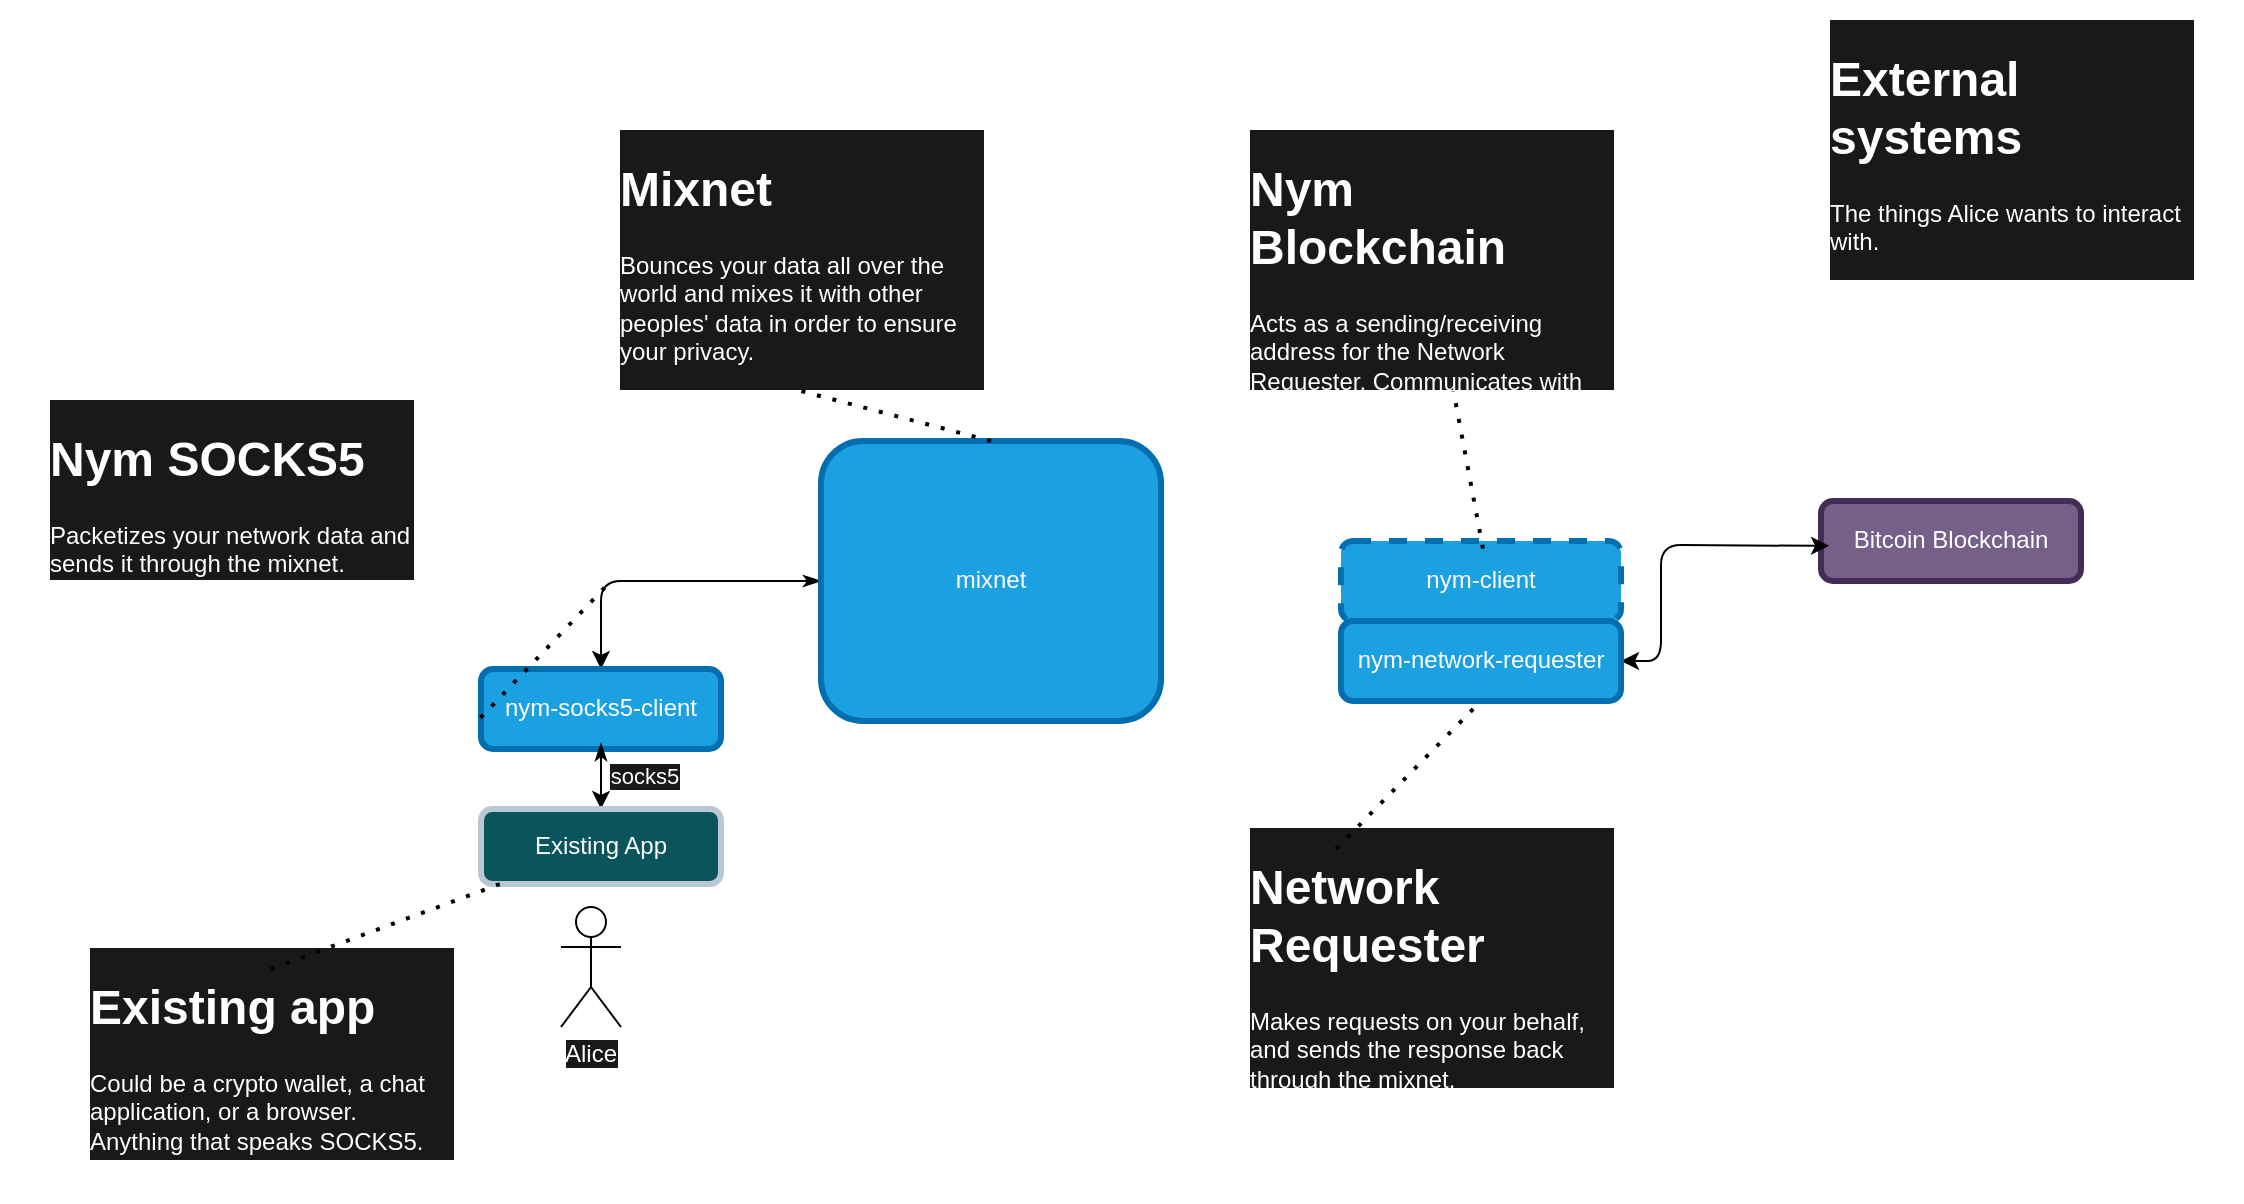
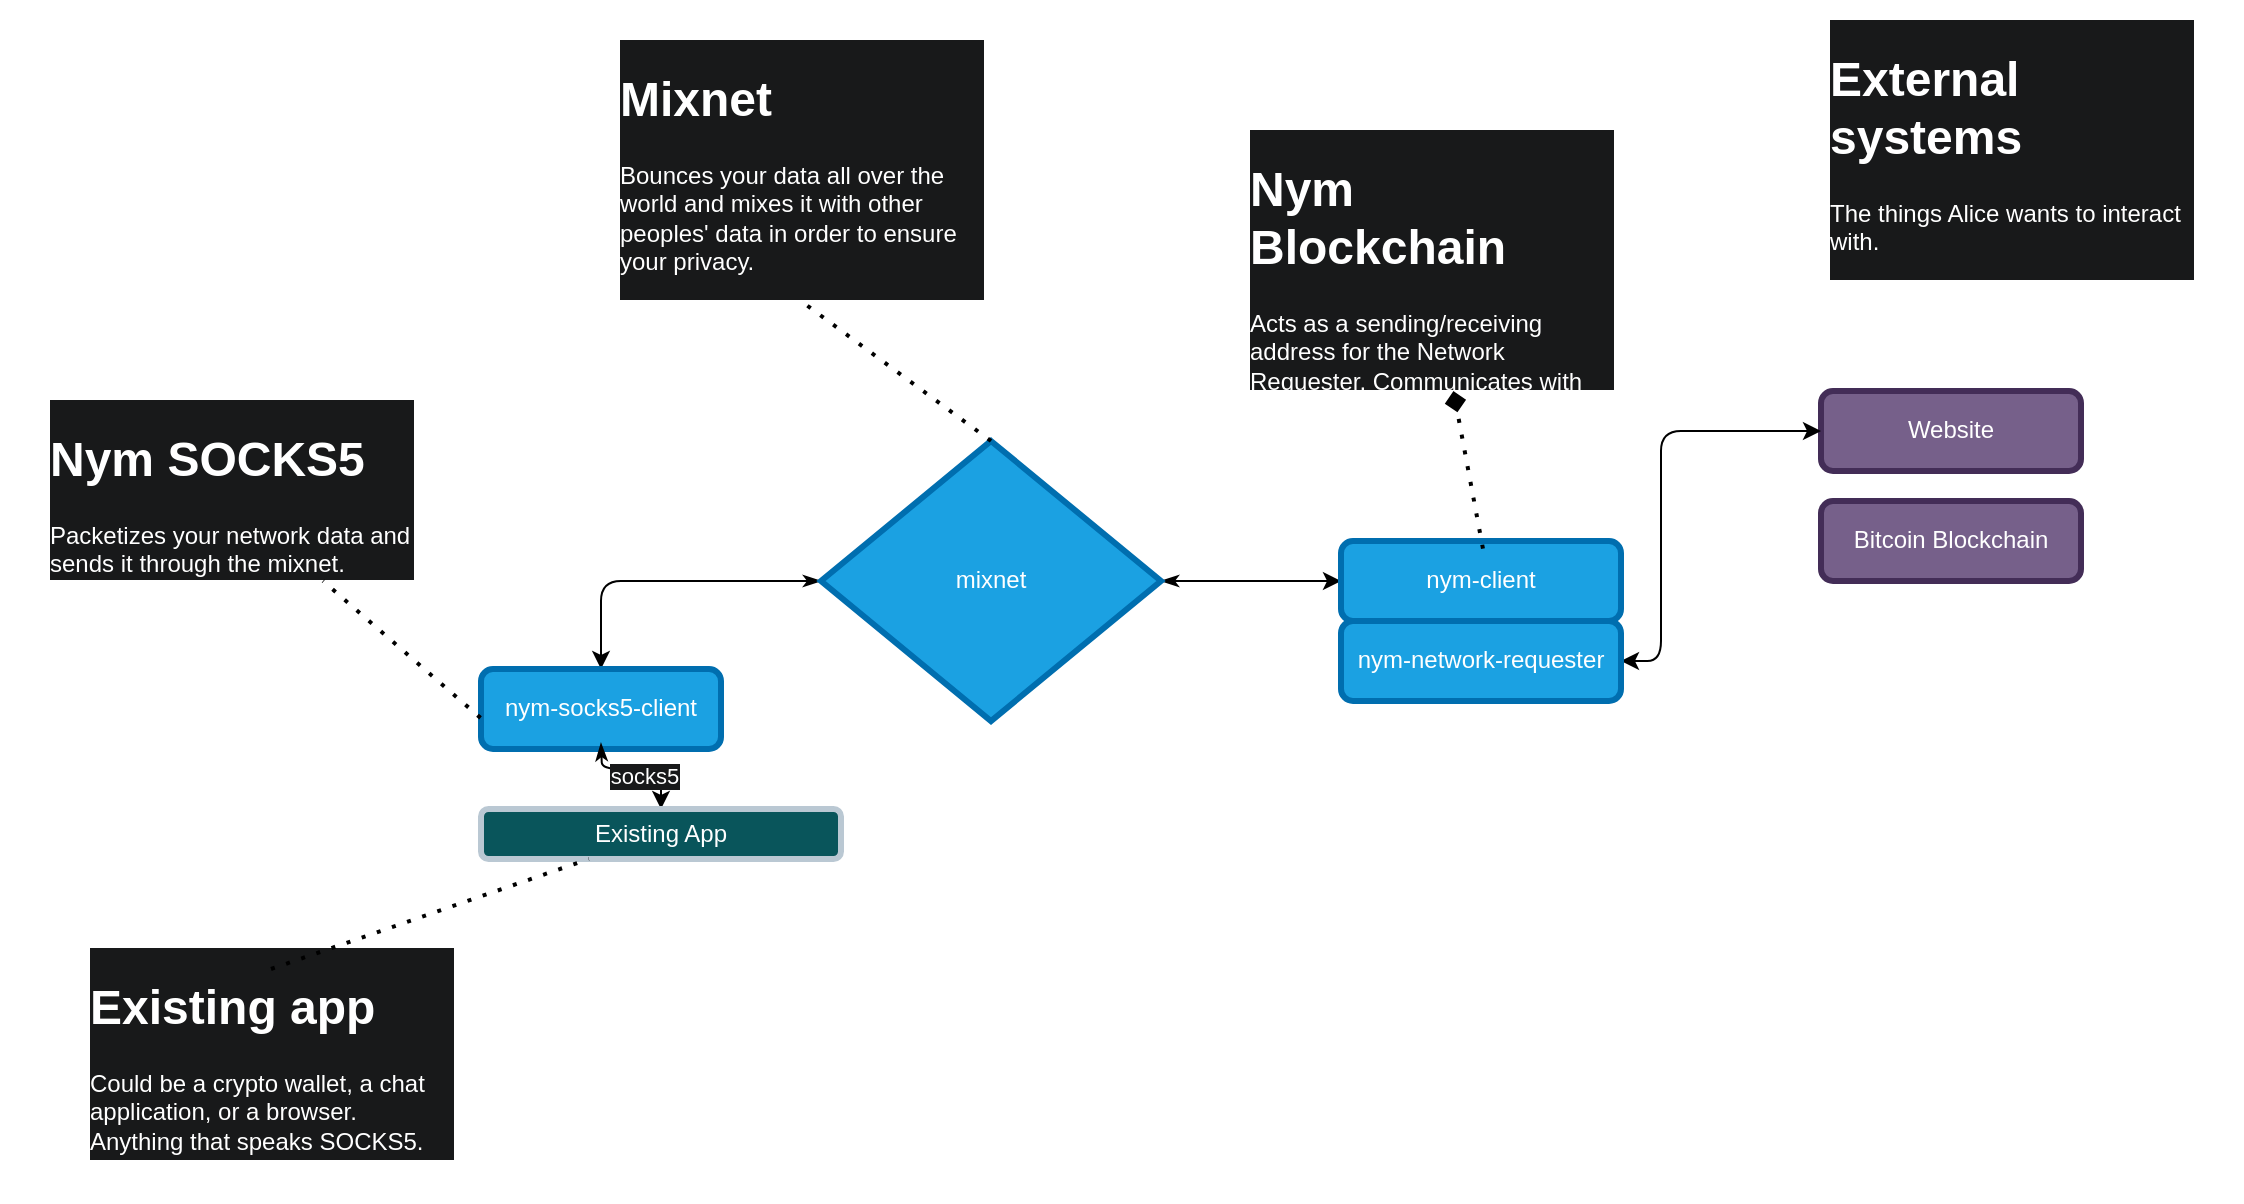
- <mxCell id="18" value="&lt;h1&gt;Mixnet&lt;/h1&gt;&lt;p&gt;Bounces your data all over the world and mixes it with other peoples' data in order to ensure your privacy.&lt;/p&gt;" style="text;html=1;strokeColor=none;fillColor=none;spacing=5;spacingTop=-20;whiteSpace=wrap;overflow=hidden;rounded=0;labelBackgroundColor=#18191A;fontColor=#FFFFFF;" parent="1" vertex="1"><mxGeometry x="305" y="75" width="190" height="120" as="geometry" /></mxCell>
+ <mxCell id="18" value="&lt;h1&gt;Mixnet&lt;/h1&gt;&lt;p&gt;Bounces your data all over the world and mixes it with other peoples' data in order to ensure your privacy.&lt;/p&gt;" style="text;html=1;strokeColor=none;fillColor=none;spacing=5;spacingTop=-20;whiteSpace=wrap;overflow=hidden;rounded=0;labelBackgroundColor=#18191A;fontColor=#FFFFFF;" parent="1" vertex="1"><mxGeometry x="305" y="30" width="190" height="120" as="geometry" /></mxCell>
- <mxCell id="27" value="" style="endArrow=none;dashed=1;html=1;dashPattern=1 3;strokeWidth=2;exitX=0.507;exitY=0.096;exitDx=0;exitDy=0;exitPerimeter=0;" parent="1" source="15" target="21" edge="1"><mxGeometry width="50" height="50" relative="1" as="geometry"><mxPoint x="360" y="560" as="sourcePoint" /><mxPoint x="410" y="510" as="targetPoint" /></mxGeometry></mxCell>
+ <mxCell id="27" value="" style="endArrow=diamond;dashed=1;html=1;dashPattern=1 3;strokeWidth=2;exitX=0.507;exitY=0.096;exitDx=0;exitDy=0;exitPerimeter=0;" parent="1" source="15" target="21" edge="1"><mxGeometry width="50" height="50" relative="1" as="geometry"><mxPoint x="360" y="560" as="sourcePoint" /><mxPoint x="410" y="510" as="targetPoint" /></mxGeometry></mxCell>
+ <mxCell id="11" value="" style="endArrow=classic;startArrow=classic;html=1;entryX=0;entryY=0.5;entryDx=0;entryDy=0;exitX=1;exitY=0.5;exitDx=0;exitDy=0;" parent="1" source="16" target="4" edge="1"><mxGeometry width="50" height="50" relative="1" as="geometry"><mxPoint x="690" y="290" as="sourcePoint" /><mxPoint x="740" y="240" as="targetPoint" /><Array as="points"><mxPoint x="830" y="330" /><mxPoint x="830" y="215" /></Array></mxGeometry></mxCell>
+ <mxCell id="4" value="Website" style="rounded=1;strokeWidth=3;shadow=0;html=1;fillColor=#76608A;fontColor=#FFFFFF;labelBorderColor=none;strokeColor=#432D57;" parent="1" vertex="1"><mxGeometry x="910" y="195" width="130" height="40" as="geometry" /></mxCell>
- <mxCell id="12" value="" style="endArrow=classic;startArrow=classic;html=1;entryX=0.031;entryY=0.561;entryDx=0;entryDy=0;entryPerimeter=0;exitX=1;exitY=0.5;exitDx=0;exitDy=0;" parent="1" source="16" target="3" edge="1"><mxGeometry width="50" height="50" relative="1" as="geometry"><mxPoint x="690" y="290" as="sourcePoint" /><mxPoint x="740" y="240" as="targetPoint" /><Array as="points"><mxPoint x="830" y="330" /><mxPoint x="830" y="272" /></Array></mxGeometry></mxCell>
- <mxCell id="13" value="mixnet" style="rounded=1;strokeWidth=3;shadow=0;html=1;fontColor=#FFFFFF;fillColor=#1BA1E2;strokeColor=#006EAF;" parent="1" vertex="1"><mxGeometry x="410" y="220" width="170" height="140" as="geometry" /></mxCell>
+ <mxCell id="13" value="mixnet" style="rhombus;strokeWidth=3;shadow=0;html=1;fontColor=#FFFFFF;fillColor=#1BA1E2;strokeColor=#006EAF;" parent="1" vertex="1"><mxGeometry x="410" y="220" width="170" height="140" as="geometry" /></mxCell>
+ <mxCell id="2" value="" style="edgeStyle=orthogonalEdgeStyle;rounded=1;orthogonalLoop=1;jettySize=auto;html=1;exitX=0;exitY=0.5;exitDx=0;exitDy=0;startArrow=classic;startFill=1;fontColor=#FFFFFF;endArrow=classicThin;endFill=1;entryX=1;entryY=0.5;entryDx=0;entryDy=0;" parent="1" source="15" target="13" edge="1"><mxGeometry relative="1" as="geometry"><mxPoint x="445" y="160" as="targetPoint" /><Array as="points"><mxPoint x="660" y="290" /><mxPoint x="660" y="290" /></Array></mxGeometry></mxCell>
- <mxCell id="15" value="nym-client" style="rounded=1;strokeWidth=3;shadow=0;html=1;fontColor=#FFFFFF;fillColor=#1BA1E2;strokeColor=#006EAF;dashed=1;" parent="14" vertex="1"><mxGeometry width="140" height="40" as="geometry" /></mxCell>
+ <mxCell id="15" value="nym-client" style="rounded=1;strokeWidth=3;shadow=0;html=1;fontColor=#FFFFFF;fillColor=#1BA1E2;strokeColor=#006EAF;" parent="14" vertex="1"><mxGeometry width="140" height="40" as="geometry" /></mxCell>
- <mxCell id="23" value="" style="endArrow=none;dashed=1;html=1;dashPattern=1 3;strokeWidth=2;exitX=-0.002;exitY=0.611;exitDx=0;exitDy=0;exitPerimeter=0;" parent="1" source="6" target="9" edge="1"><mxGeometry width="50" height="50" relative="1" as="geometry"><mxPoint x="90" y="335" as="sourcePoint" /><mxPoint x="130" y="380" as="targetPoint" /></mxGeometry></mxCell>
+ <mxCell id="23" value="" style="endArrow=none;dashed=1;html=1;dashPattern=1 3;strokeWidth=2;exitX=-0.002;exitY=0.611;exitDx=0;exitDy=0;exitPerimeter=0;" parent="1" source="6" target="19" edge="1"><mxGeometry width="50" height="50" relative="1" as="geometry"><mxPoint x="90" y="335" as="sourcePoint" /><mxPoint x="130" y="380" as="targetPoint" /></mxGeometry></mxCell>
- <mxCell id="25" value="" style="endArrow=none;dashed=1;html=1;dashPattern=1 3;strokeWidth=2;entryX=0.5;entryY=1;entryDx=0;entryDy=0;exitX=0.25;exitY=0;exitDx=0;exitDy=0;" parent="1" source="20" target="16" edge="1"><mxGeometry width="50" height="50" relative="1" as="geometry"><mxPoint x="360" y="560" as="sourcePoint" /><mxPoint x="410" y="510" as="targetPoint" /></mxGeometry></mxCell>
- <mxCell id="8" value="Existing App" style="rounded=1;strokeWidth=3;shadow=0;html=1;fontColor=#ffffff;fillColor=#09555B;strokeColor=#BAC8D3;" parent="1" vertex="1"><mxGeometry x="240" y="404" width="120" height="37.5" as="geometry" /></mxCell>
+ <mxCell id="8" value="Existing App" style="rounded=1;strokeWidth=3;shadow=0;html=1;fontColor=#ffffff;fillColor=#09555B;strokeColor=#BAC8D3;" parent="1" vertex="1"><mxGeometry x="240" y="404" width="180" height="25" as="geometry" /></mxCell>
- <mxCell id="10" value="&lt;font color=&quot;#ffffff&quot; style=&quot;background-color: rgb(24 , 25 , 26)&quot;&gt;Alice&lt;/font&gt;" style="shape=umlActor;verticalLabelPosition=bottom;labelBackgroundColor=#ffffff;verticalAlign=top;html=1;outlineConnect=0;" parent="1" vertex="1"><mxGeometry x="280" y="453" width="30" height="60" as="geometry" /></mxCell>
- <mxCell id="20" value="&lt;h1&gt;Network Requester&lt;/h1&gt;&lt;p&gt;Makes requests on your behalf, and sends the response back through the mixnet.&lt;/p&gt;" style="text;html=1;strokeColor=none;fillColor=none;spacing=5;spacingTop=-20;whiteSpace=wrap;overflow=hidden;rounded=0;labelBackgroundColor=#18191A;fontColor=#FFFFFF;" parent="1" vertex="1"><mxGeometry x="620" y="424" width="190" height="120" as="geometry" /></mxCell>
